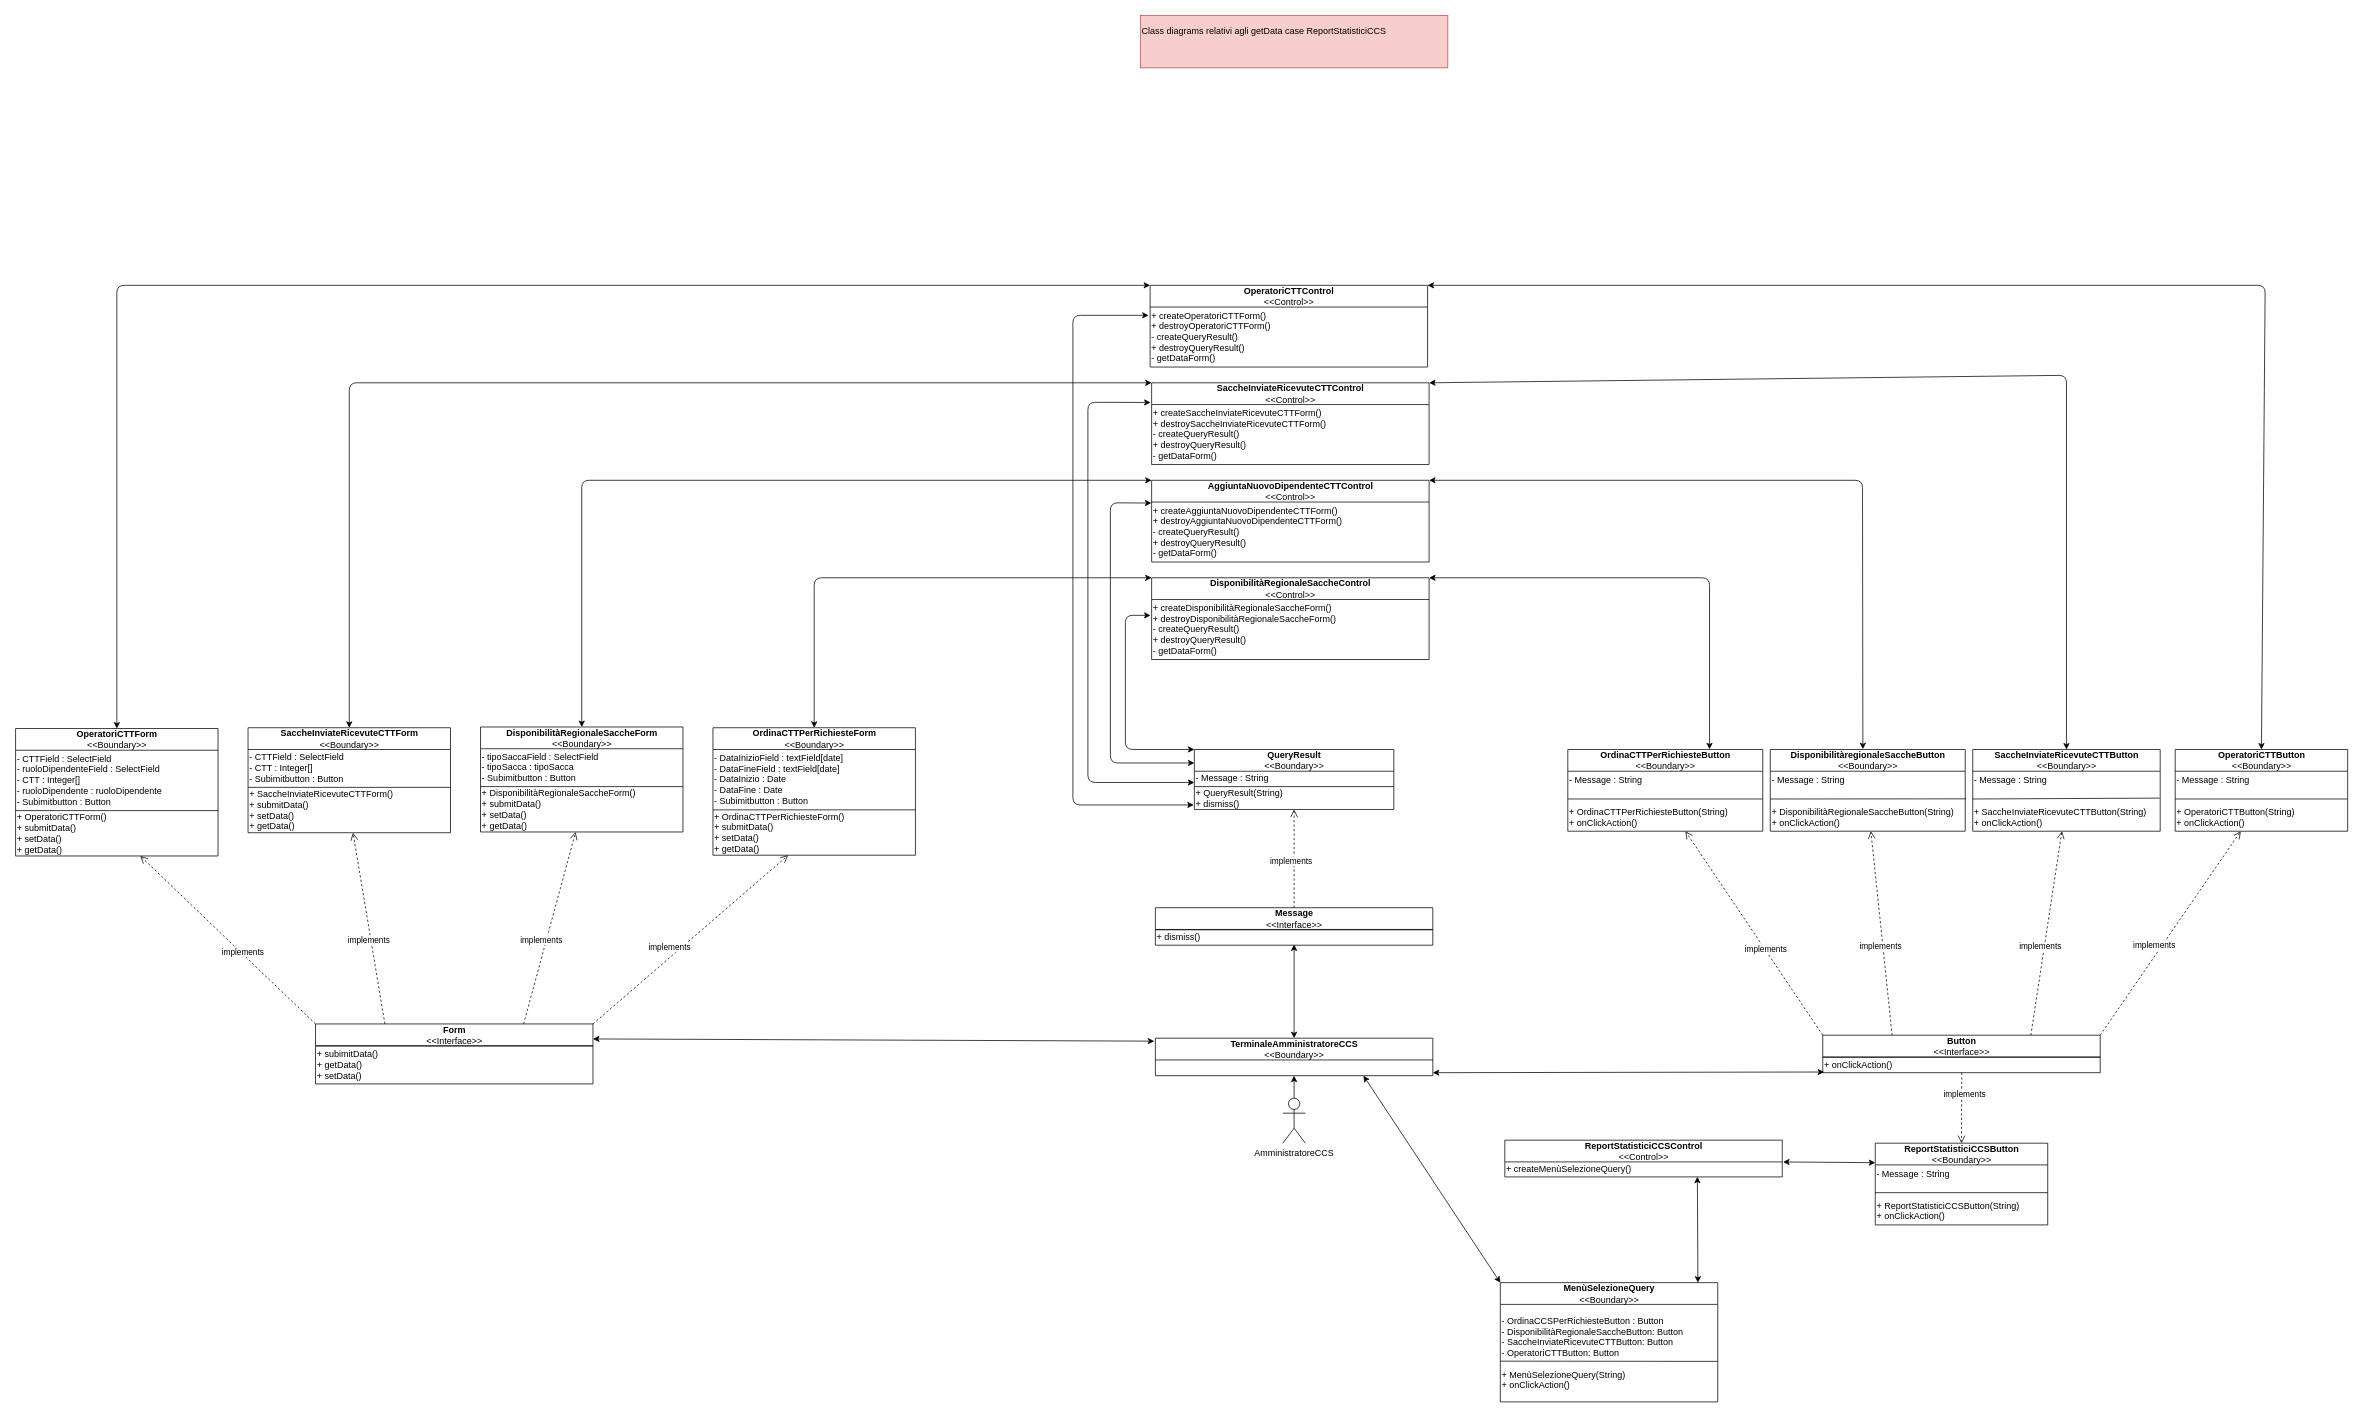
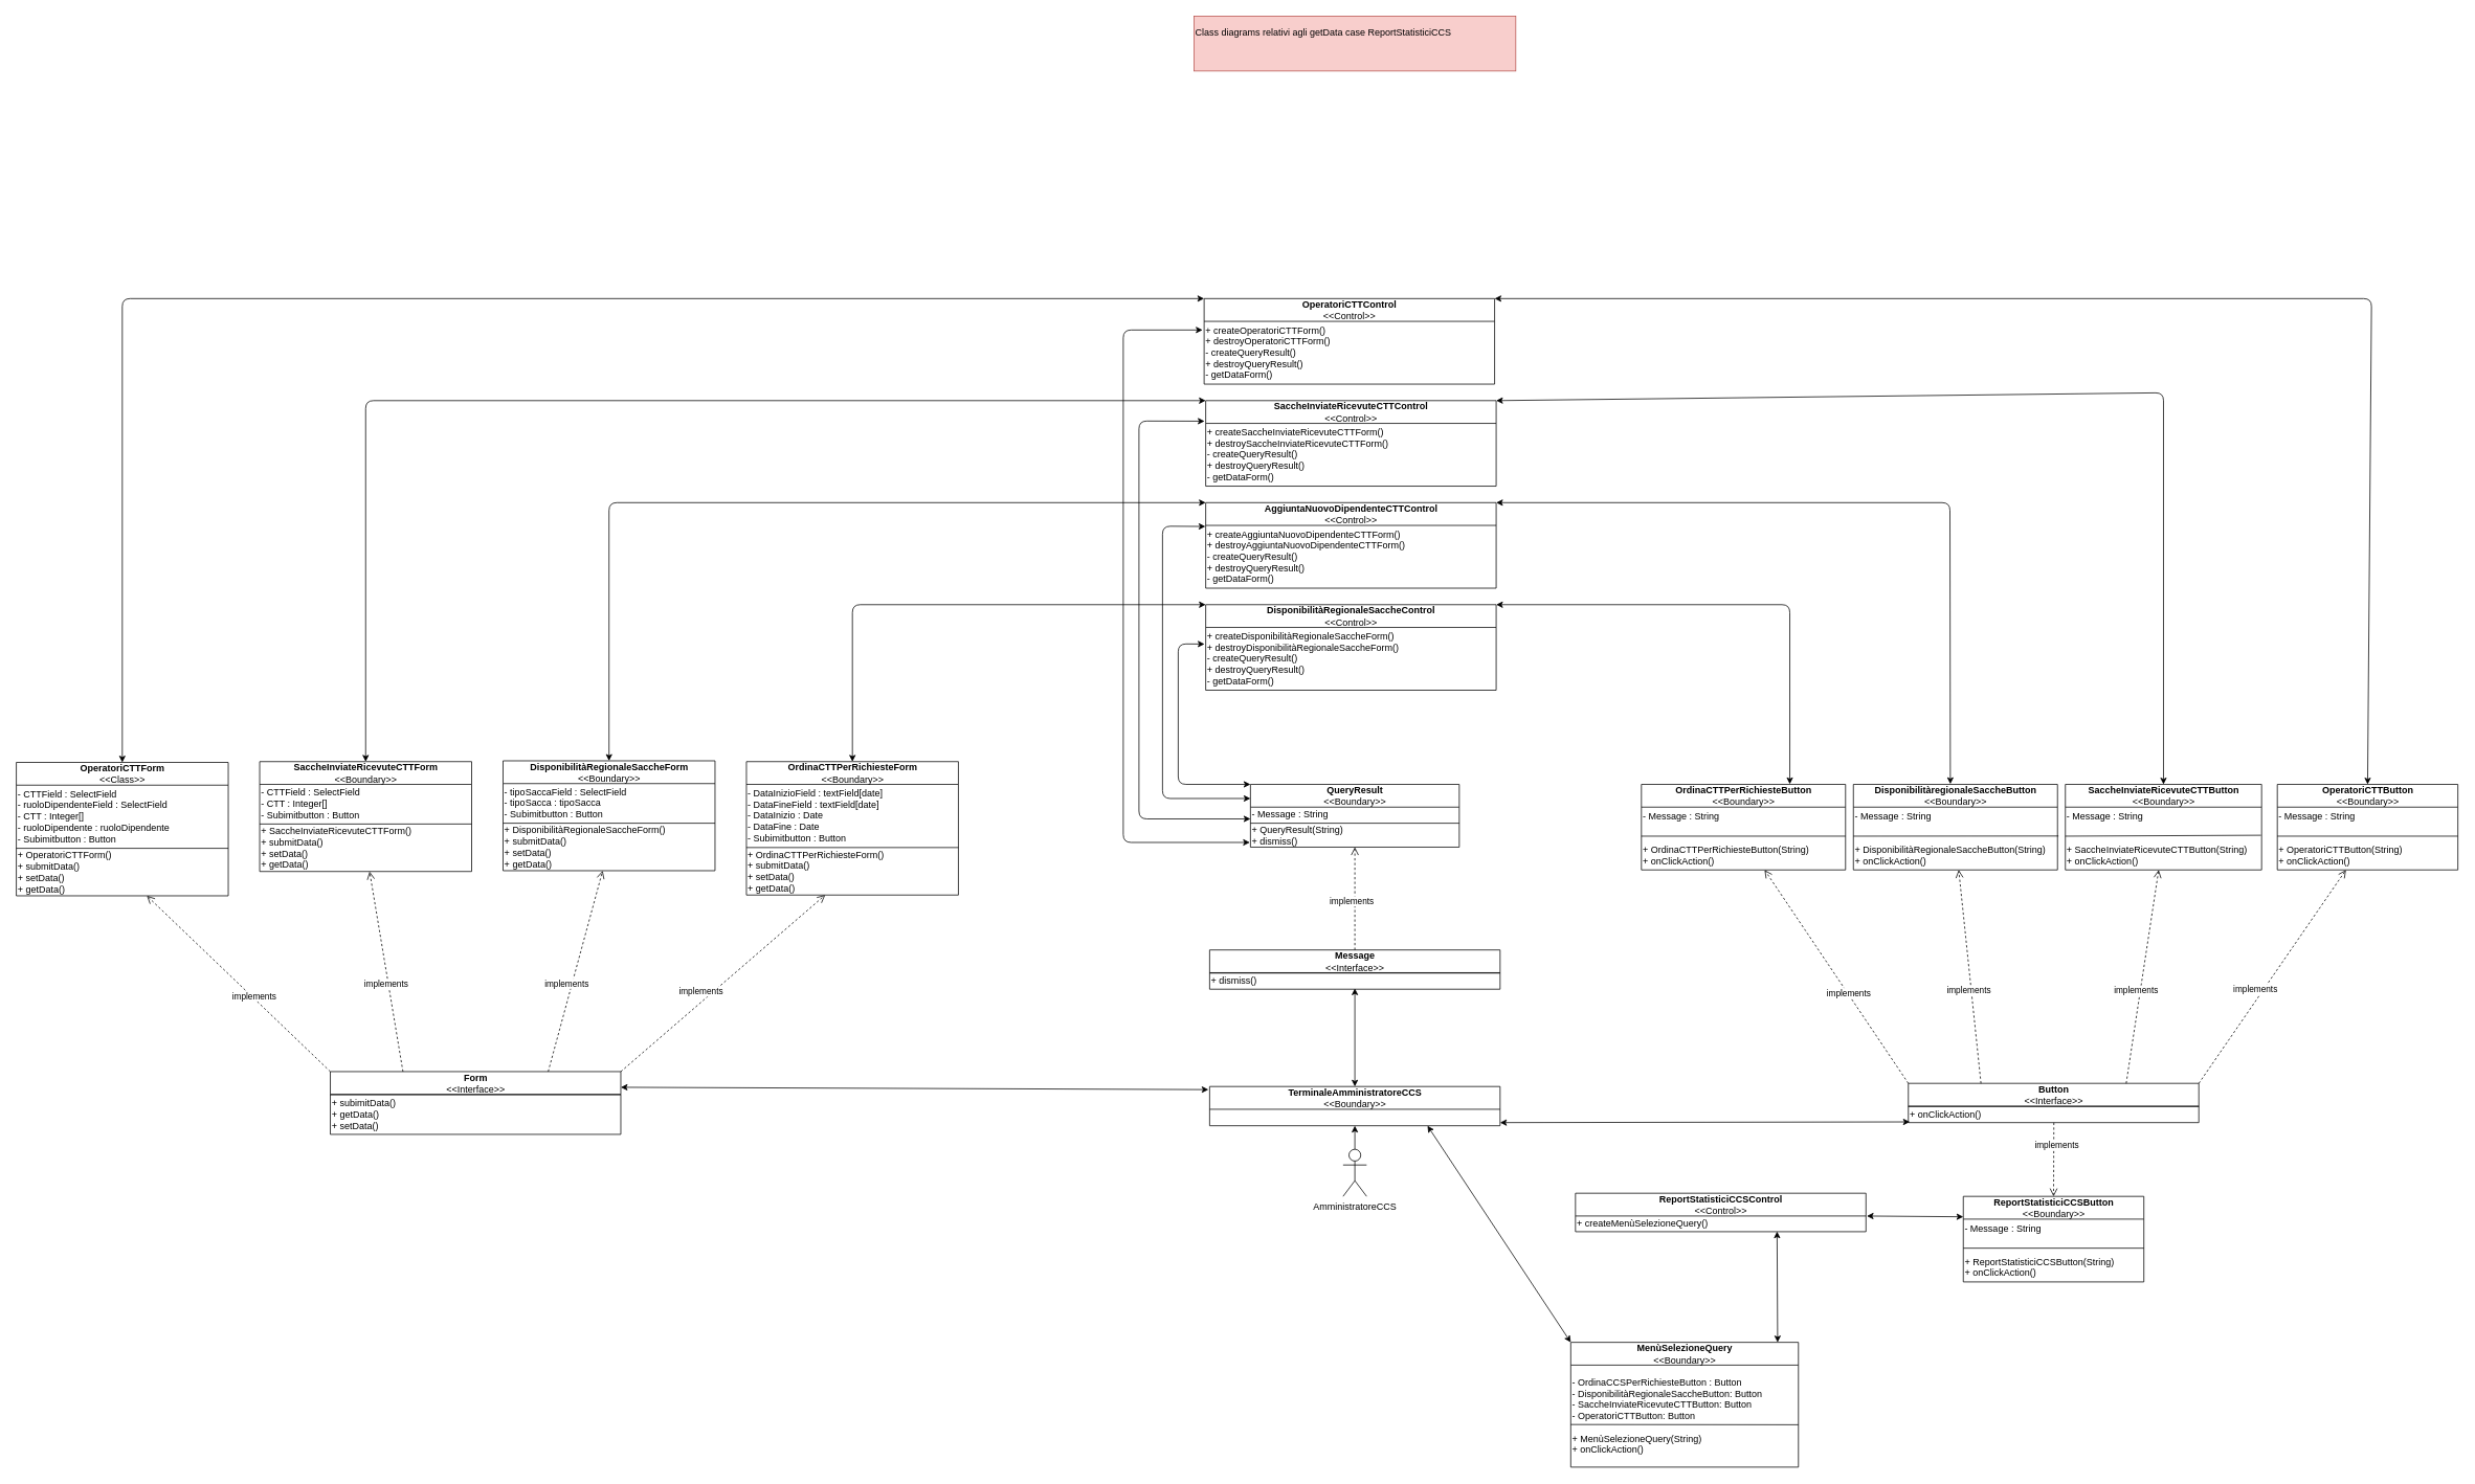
- <mxCell id="54" value="OperatoriCTTForm&lt;br&gt;&lt;span style=&quot;font-weight: 400&quot;&gt;&amp;lt;&amp;lt;Boundary&amp;gt;&amp;gt;&lt;/span&gt;" style="swimlane;fontStyle=1;align=center;verticalAlign=middle;childLayout=stackLayout;horizontal=1;startSize=29;horizontalStack=0;resizeParent=1;resizeParentMax=0;resizeLast=0;collapsible=0;marginBottom=0;html=1;" parent="1" vertex="1"><mxGeometry x="20" y="971" width="270" height="170" as="geometry" /></mxCell>
+ <mxCell id="54" value="OperatoriCTTForm&lt;br&gt;&lt;span style=&quot;font-weight: 400&quot;&gt;&amp;lt;&amp;lt;Class&amp;gt;&amp;gt;&lt;/span&gt;" style="swimlane;fontStyle=1;align=center;verticalAlign=middle;childLayout=stackLayout;horizontal=1;startSize=29;horizontalStack=0;resizeParent=1;resizeParentMax=0;resizeLast=0;collapsible=0;marginBottom=0;html=1;" parent="1" vertex="1"><mxGeometry x="20" y="971" width="270" height="170" as="geometry" /></mxCell>
